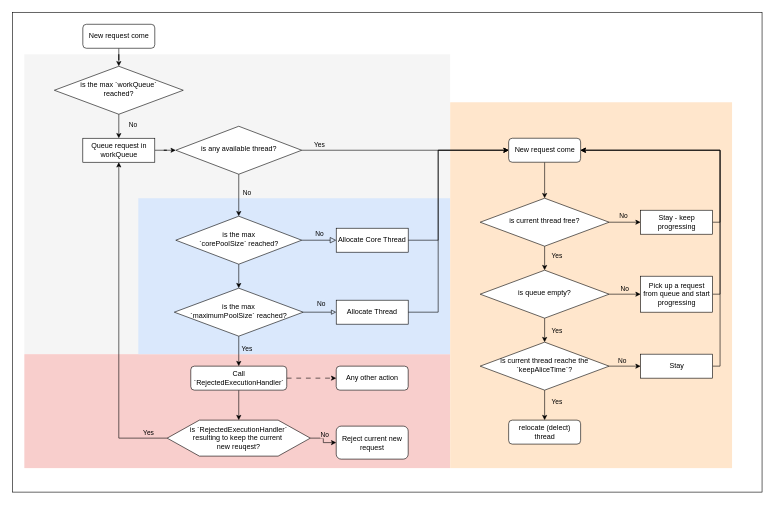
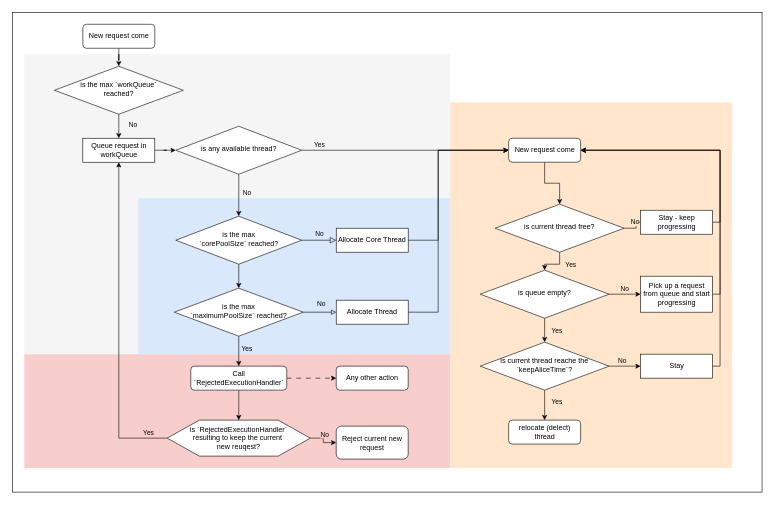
- <mxCell id="26" value="is current thread free?" style="rhombus;whiteSpace=wrap;html=1;shadow=0;fontFamily=Helvetica;fontSize=12;align=center;strokeWidth=1;spacing=6;spacingTop=-4;" parent="1" vertex="1"><mxGeometry x="800" y="330" width="215" height="80" as="geometry" /></mxCell>
+ <mxCell id="26" value="is current thread free?" style="rhombus;whiteSpace=wrap;html=1;shadow=0;fontFamily=Helvetica;fontSize=12;align=center;strokeWidth=1;spacing=6;spacingTop=-4;" parent="1" vertex="1"><mxGeometry x="825" y="340" width="215" height="80" as="geometry" /></mxCell>
